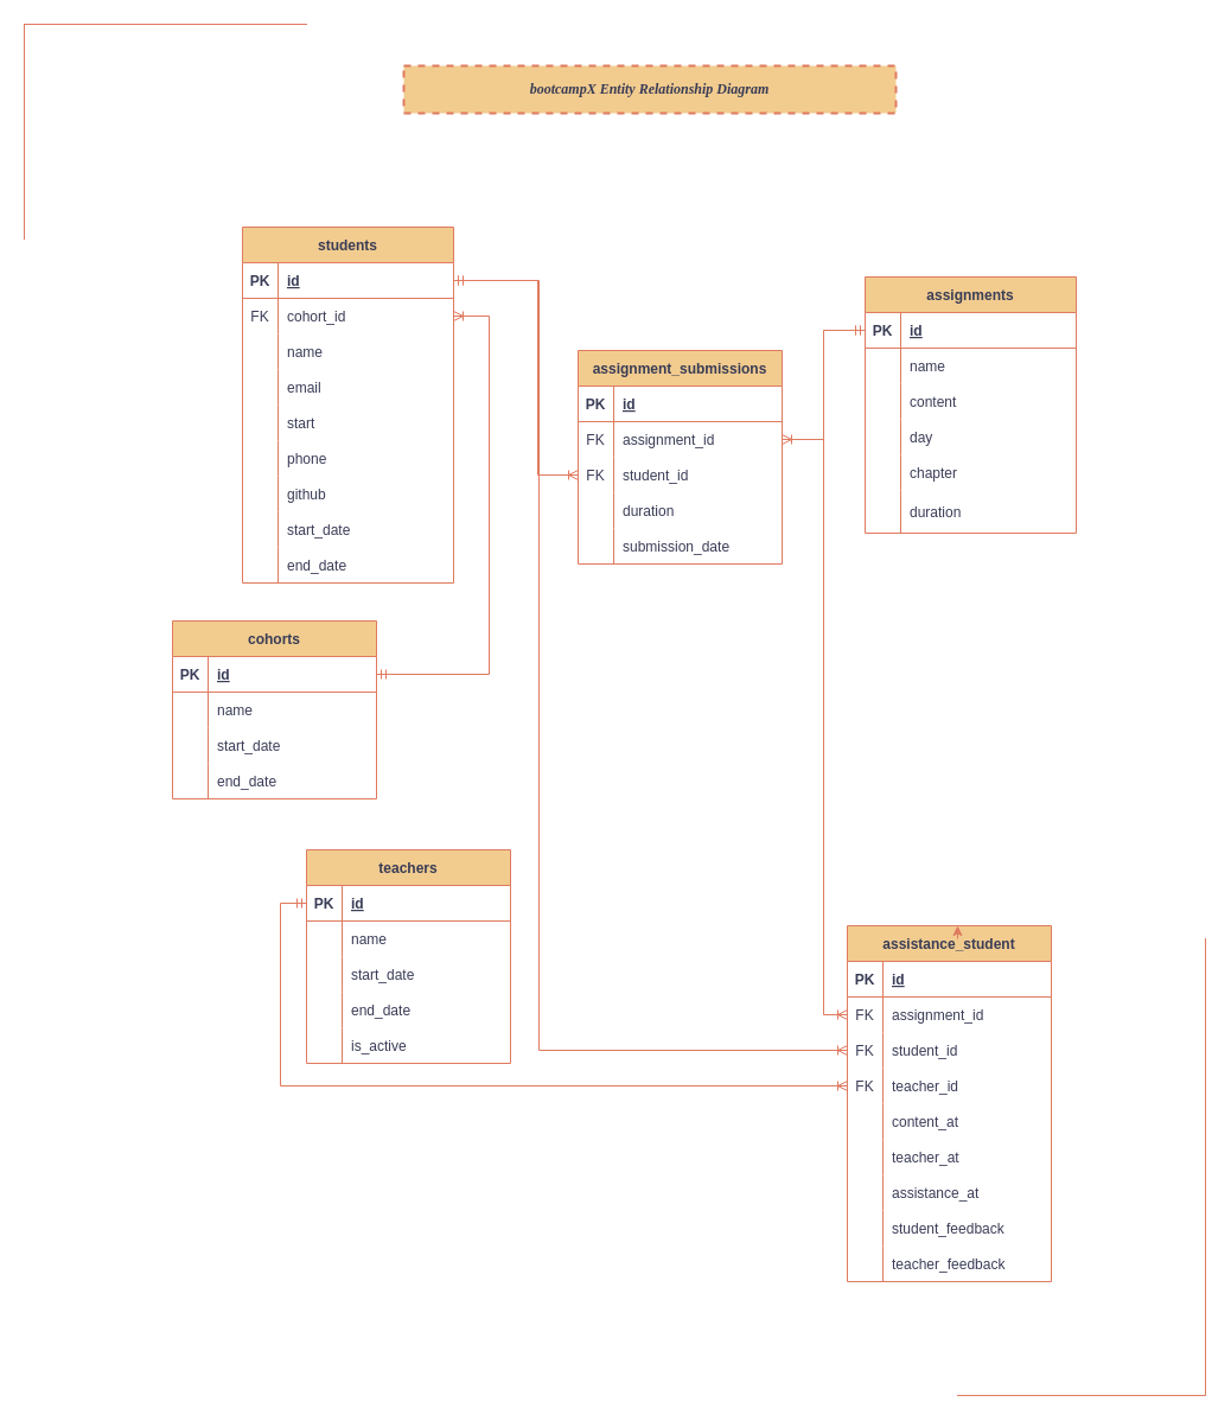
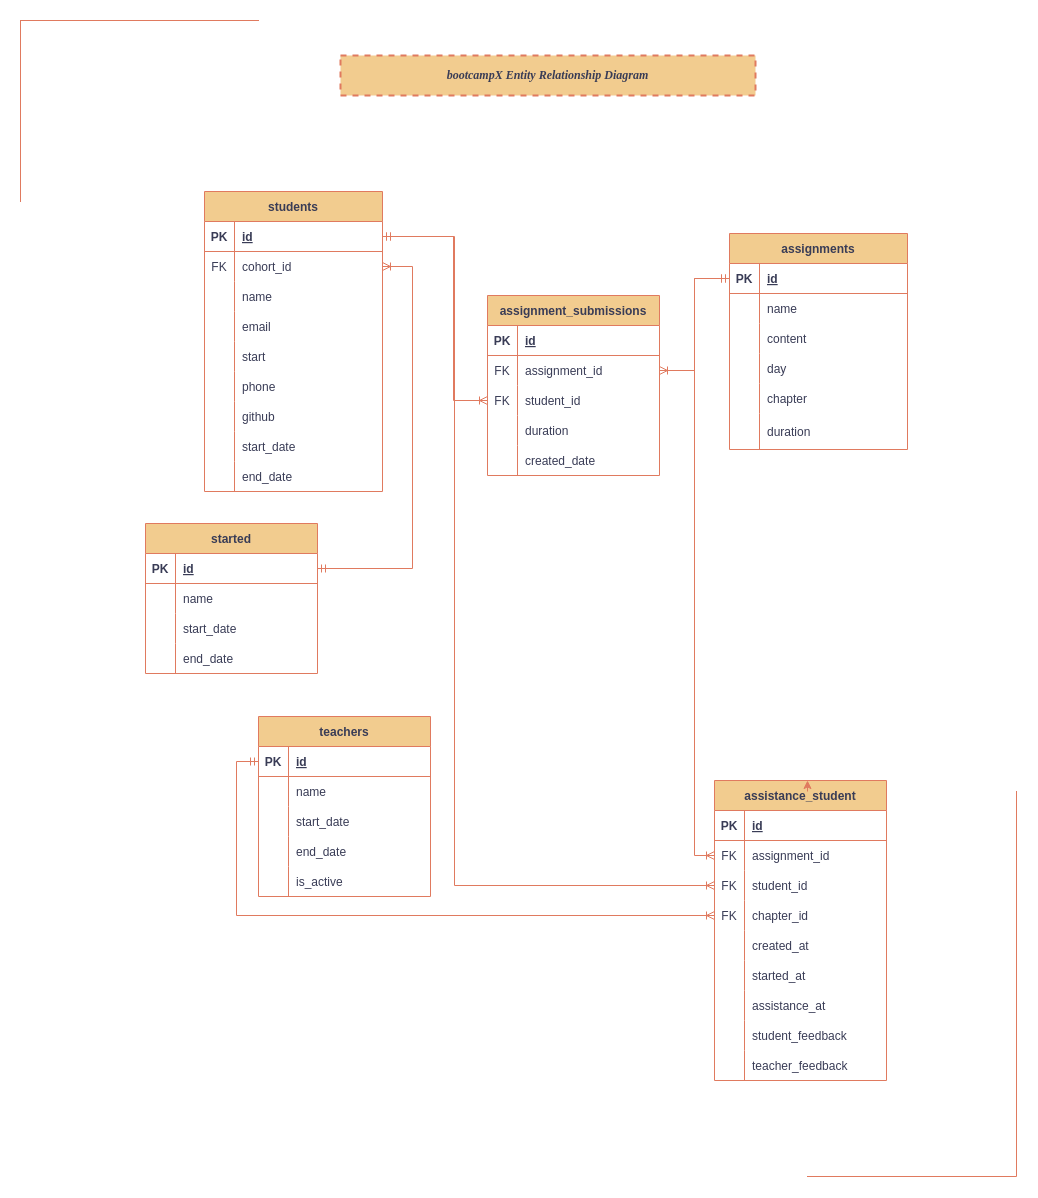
- <mxCell id="77" value="submission_date" style="shape=partialRectangle;connectable=0;fillColor=none;top=0;left=0;bottom=0;right=0;align=left;spacingLeft=6;overflow=hidden;strokeColor=#E07A5F;fontColor=#393C56;" parent="75" vertex="1"><mxGeometry x="30" width="142" height="30" as="geometry"><mxRectangle width="142" height="30" as="alternateBounds" /></mxGeometry></mxCell>
+ <mxCell id="77" value="created_date" style="shape=partialRectangle;connectable=0;fillColor=none;top=0;left=0;bottom=0;right=0;align=left;spacingLeft=6;overflow=hidden;strokeColor=#E07A5F;fontColor=#393C56;" parent="75" vertex="1"><mxGeometry x="30" width="142" height="30" as="geometry"><mxRectangle width="142" height="30" as="alternateBounds" /></mxGeometry></mxCell>
- <mxCell id="21" value="cohorts" style="shape=table;startSize=30;container=1;collapsible=1;childLayout=tableLayout;fixedRows=1;rowLines=0;fontStyle=1;align=center;resizeLast=1;fillColor=#F2CC8F;strokeColor=#E07A5F;fontColor=#393C56;" parent="1" vertex="1"><mxGeometry x="145" y="523" width="172" height="150" as="geometry" /></mxCell>
+ <mxCell id="21" value="started" style="shape=table;startSize=30;container=1;collapsible=1;childLayout=tableLayout;fixedRows=1;rowLines=0;fontStyle=1;align=center;resizeLast=1;fillColor=#F2CC8F;strokeColor=#E07A5F;fontColor=#393C56;" parent="1" vertex="1"><mxGeometry x="145" y="523" width="172" height="150" as="geometry" /></mxCell>
- <mxCell id="109" value="teacher_id" style="shape=partialRectangle;connectable=0;fillColor=none;top=0;left=0;bottom=0;right=0;align=left;spacingLeft=6;overflow=hidden;strokeColor=#E07A5F;fontColor=#393C56;" parent="107" vertex="1"><mxGeometry x="30" width="142" height="30" as="geometry"><mxRectangle width="142" height="30" as="alternateBounds" /></mxGeometry></mxCell>
+ <mxCell id="109" value="chapter_id" style="shape=partialRectangle;connectable=0;fillColor=none;top=0;left=0;bottom=0;right=0;align=left;spacingLeft=6;overflow=hidden;strokeColor=#E07A5F;fontColor=#393C56;" parent="107" vertex="1"><mxGeometry x="30" width="142" height="30" as="geometry"><mxRectangle width="142" height="30" as="alternateBounds" /></mxGeometry></mxCell>
- <mxCell id="112" value="content_at" style="shape=partialRectangle;connectable=0;fillColor=none;top=0;left=0;bottom=0;right=0;align=left;spacingLeft=6;overflow=hidden;strokeColor=#E07A5F;fontColor=#393C56;" parent="110" vertex="1"><mxGeometry x="30" width="142" height="30" as="geometry"><mxRectangle width="142" height="30" as="alternateBounds" /></mxGeometry></mxCell>
+ <mxCell id="112" value="created_at" style="shape=partialRectangle;connectable=0;fillColor=none;top=0;left=0;bottom=0;right=0;align=left;spacingLeft=6;overflow=hidden;strokeColor=#E07A5F;fontColor=#393C56;" parent="110" vertex="1"><mxGeometry x="30" width="142" height="30" as="geometry"><mxRectangle width="142" height="30" as="alternateBounds" /></mxGeometry></mxCell>
- <mxCell id="115" value="teacher_at" style="shape=partialRectangle;connectable=0;fillColor=none;top=0;left=0;bottom=0;right=0;align=left;spacingLeft=6;overflow=hidden;strokeColor=#E07A5F;fontColor=#393C56;" parent="113" vertex="1"><mxGeometry x="30" width="142" height="30" as="geometry"><mxRectangle width="142" height="30" as="alternateBounds" /></mxGeometry></mxCell>
+ <mxCell id="115" value="started_at" style="shape=partialRectangle;connectable=0;fillColor=none;top=0;left=0;bottom=0;right=0;align=left;spacingLeft=6;overflow=hidden;strokeColor=#E07A5F;fontColor=#393C56;" parent="113" vertex="1"><mxGeometry x="30" width="142" height="30" as="geometry"><mxRectangle width="142" height="30" as="alternateBounds" /></mxGeometry></mxCell>
